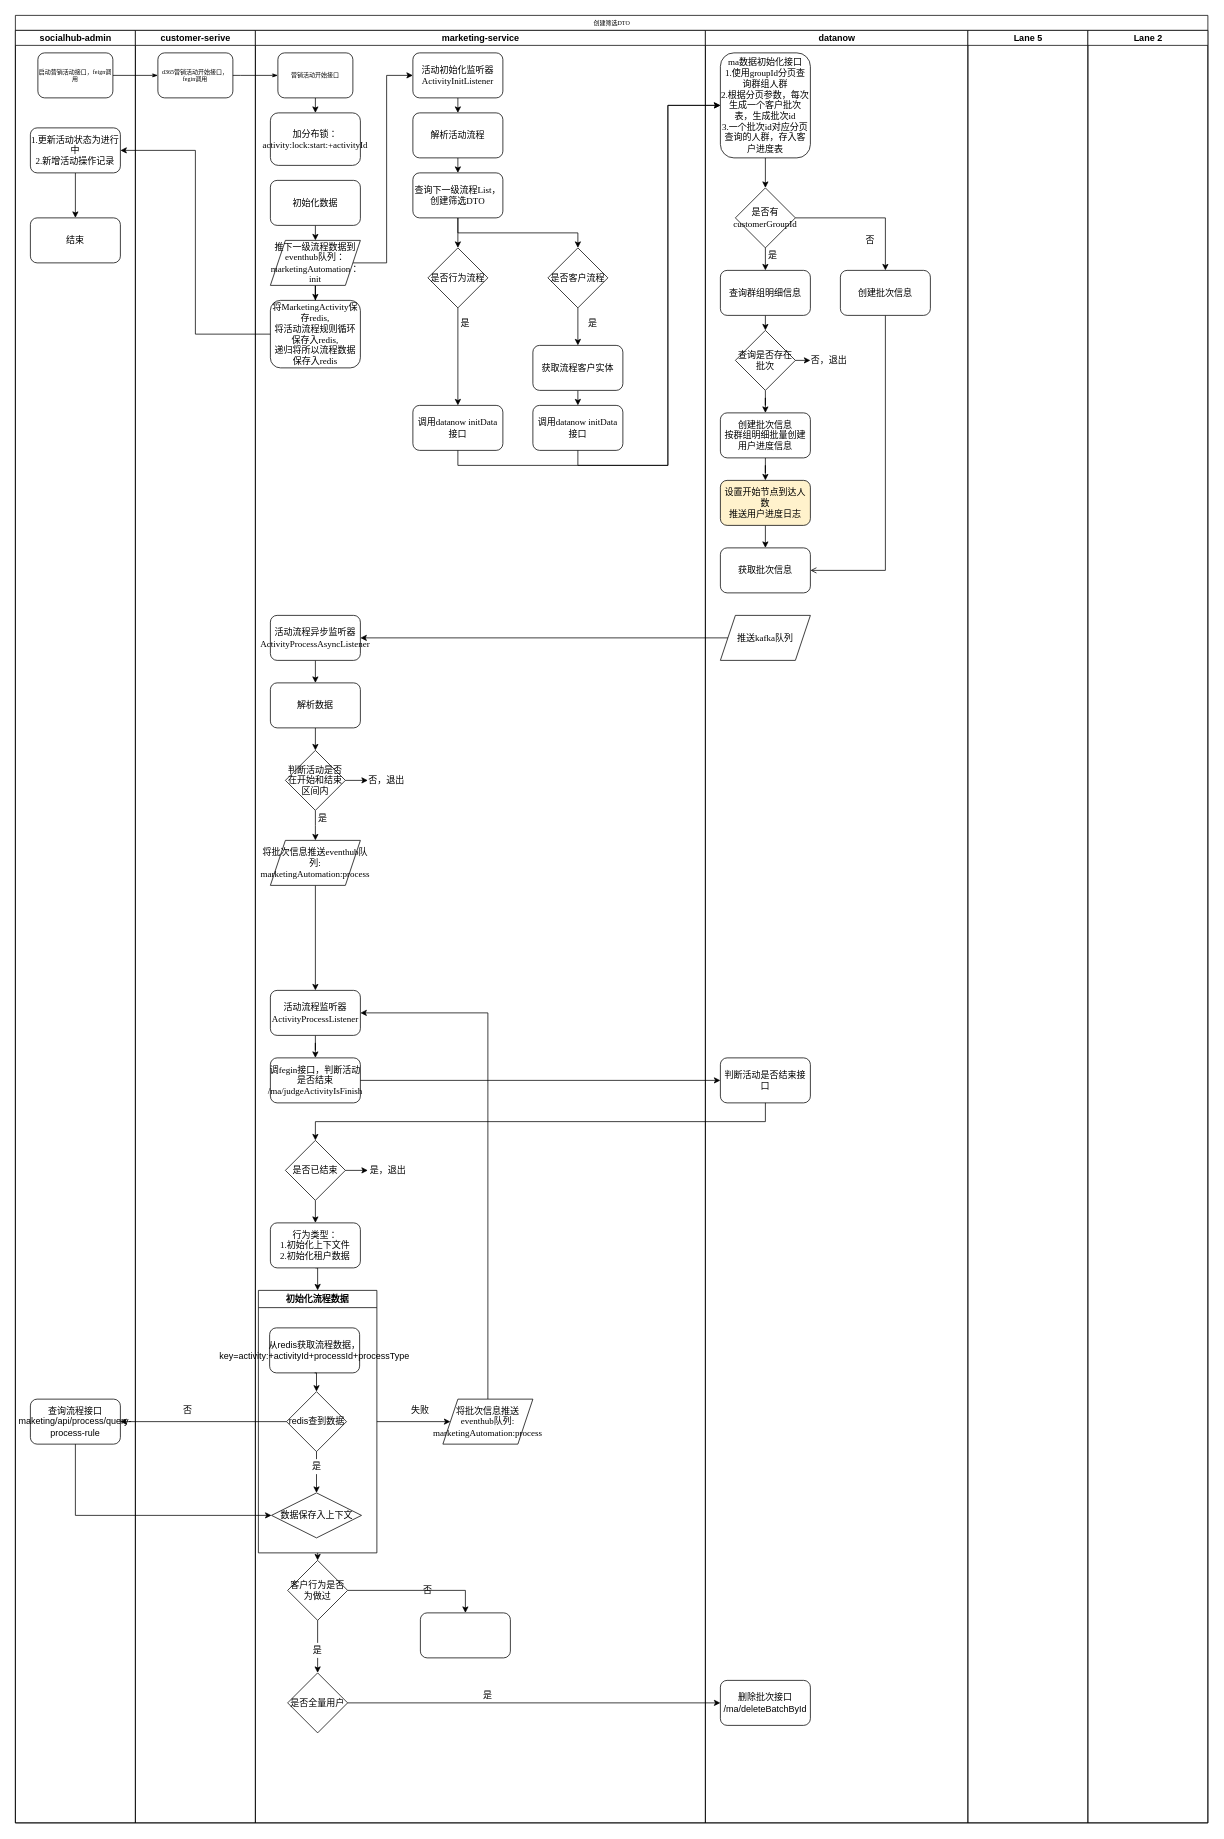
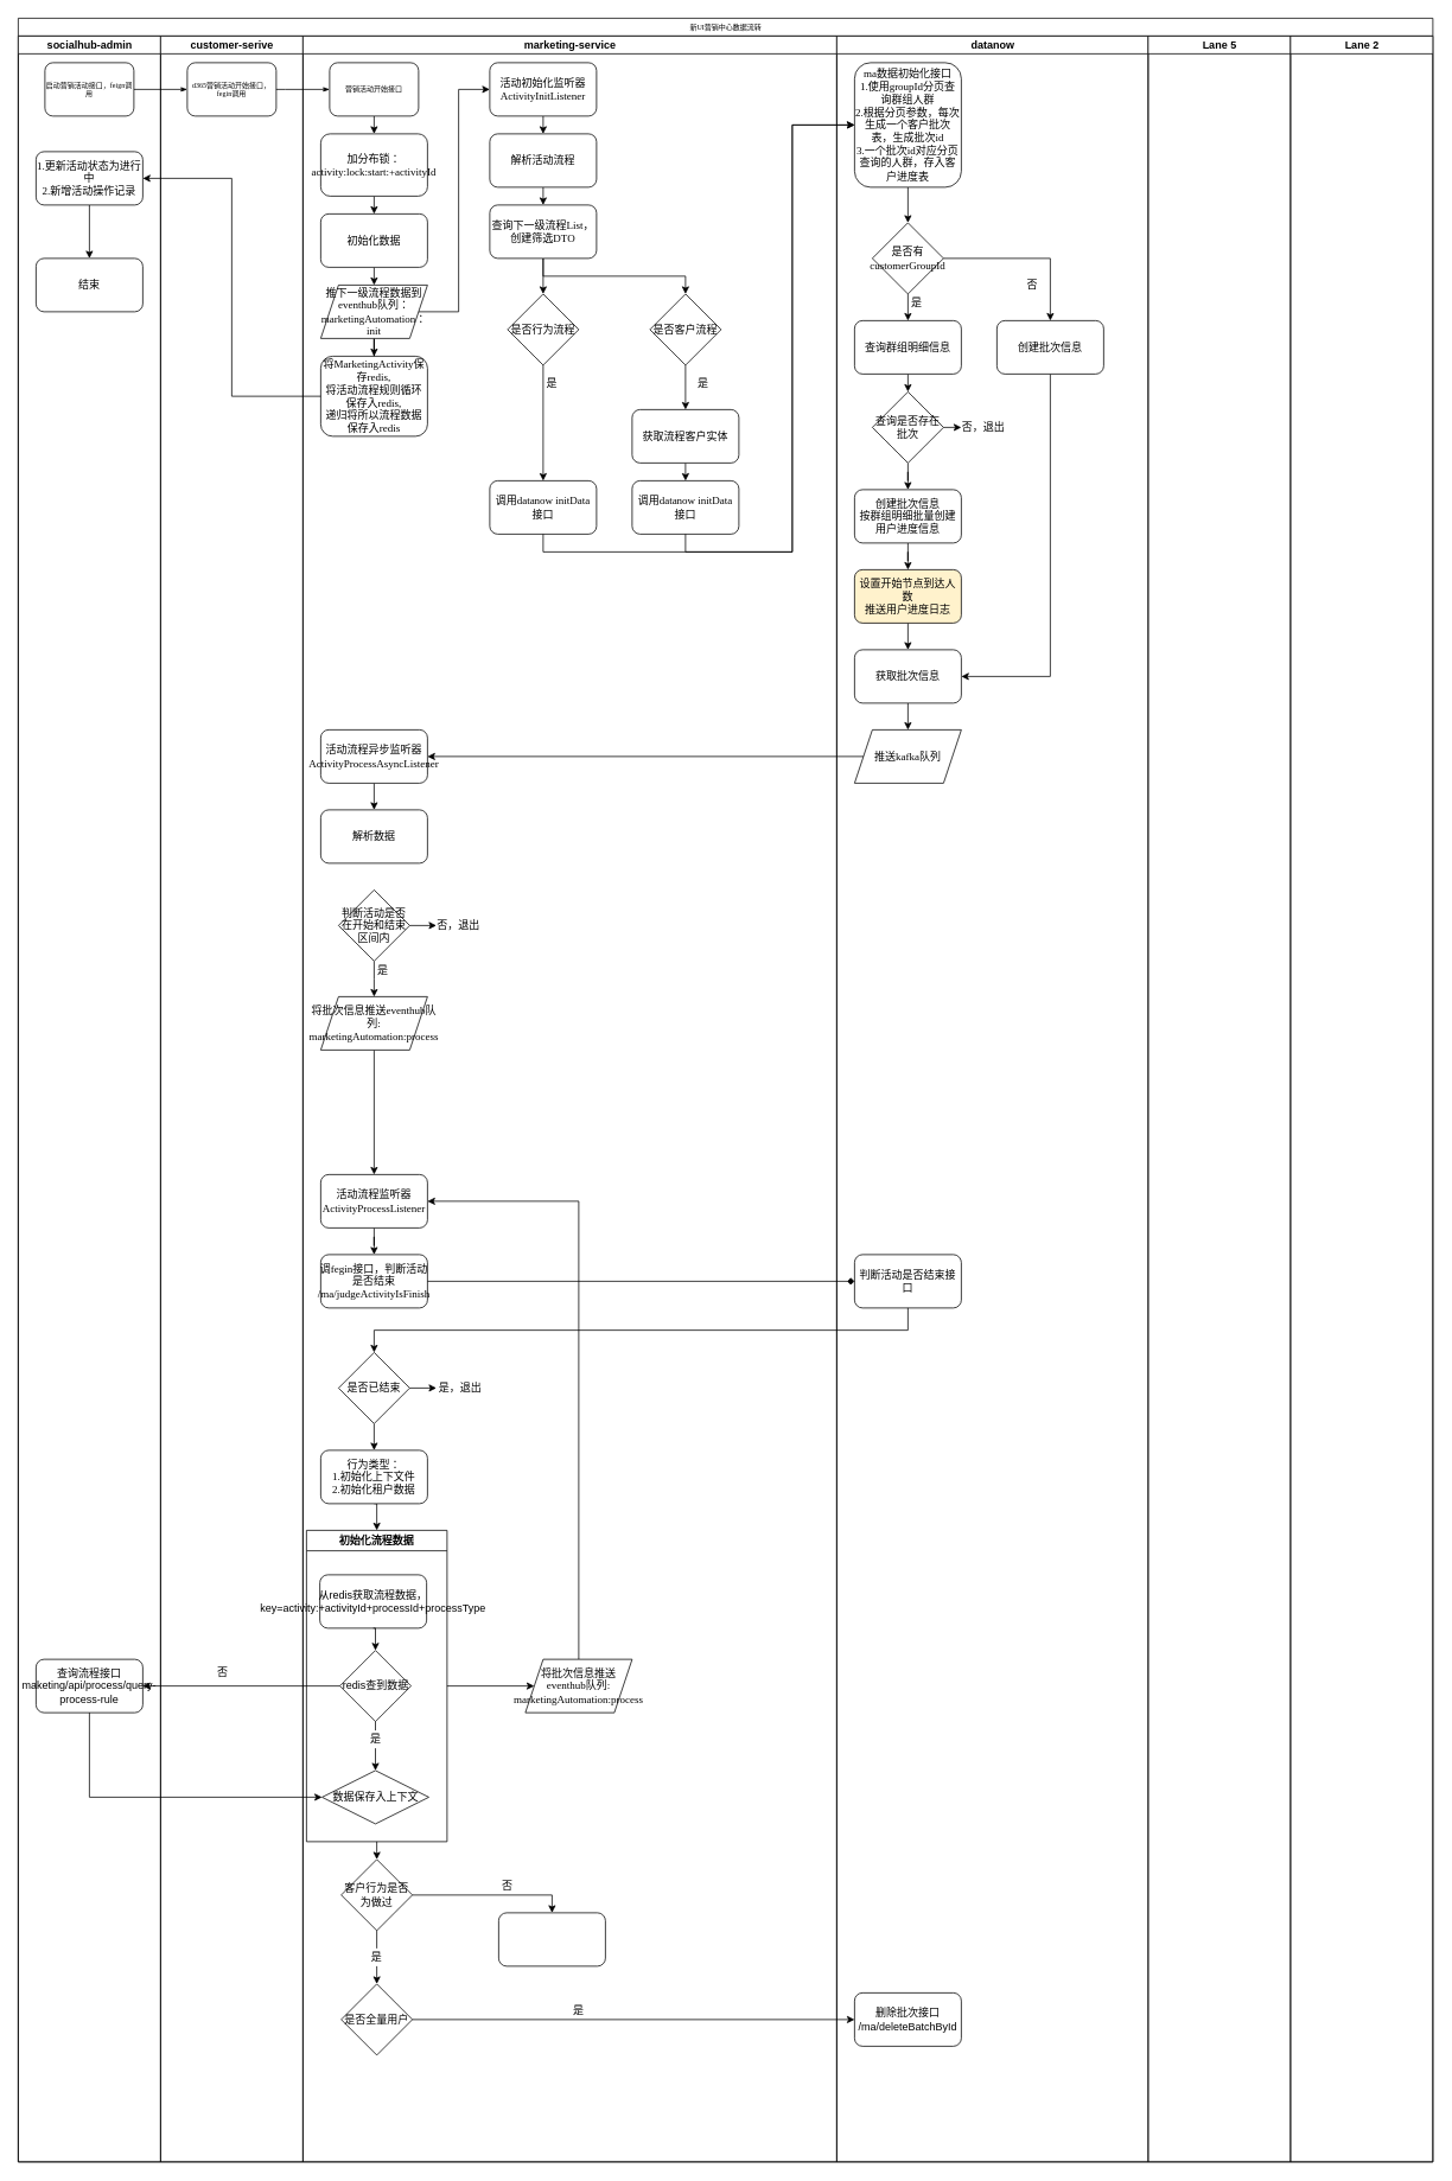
- <mxCell id="2" value="创建筛选DTO" style="swimlane;html=1;childLayout=stackLayout;startSize=20;rounded=0;shadow=0;labelBackgroundColor=none;strokeWidth=1;fontFamily=Verdana;fontSize=8;align=center;fontStyle=0" parent="1" vertex="1"><mxGeometry x="20" y="20" width="1590" height="2410" as="geometry" /></mxCell>
+ <mxCell id="2" value="新UI营销中心数据流转" style="swimlane;html=1;childLayout=stackLayout;startSize=20;rounded=0;shadow=0;labelBackgroundColor=none;strokeWidth=1;fontFamily=Verdana;fontSize=8;align=center;fontStyle=0" parent="1" vertex="1"><mxGeometry x="20" y="20" width="1590" height="2410" as="geometry" /></mxCell>
+ <mxCell id="16" style="edgeStyle=orthogonalEdgeStyle;rounded=0;orthogonalLoop=1;jettySize=auto;html=1;exitX=0.5;exitY=1;exitDx=0;exitDy=0;entryX=0.5;entryY=0;entryDx=0;entryDy=0;fontFamily=Verdana;" parent="13" source="17" target="19" edge="1"><mxGeometry relative="1" as="geometry" /></mxCell>
- <mxCell id="89" style="edgeStyle=orthogonalEdgeStyle;rounded=0;orthogonalLoop=1;jettySize=auto;html=1;exitX=0.5;exitY=1;exitDx=0;exitDy=0;fontFamily=Verdana;entryX=1;entryY=0.5;entryDx=0;entryDy=0;endArrow=open;" parent="81" source="90" target="97" edge="1"><mxGeometry relative="1" as="geometry"><mxPoint x="200" y="630" as="targetPoint" /><Array as="points"><mxPoint x="240" y="720" /></Array></mxGeometry></mxCell>
+ <mxCell id="89" style="edgeStyle=orthogonalEdgeStyle;rounded=0;orthogonalLoop=1;jettySize=auto;html=1;exitX=0.5;exitY=1;exitDx=0;exitDy=0;fontFamily=Verdana;entryX=1;entryY=0.5;entryDx=0;entryDy=0;" parent="81" source="90" target="97" edge="1"><mxGeometry relative="1" as="geometry"><mxPoint x="200" y="630" as="targetPoint" /><Array as="points"><mxPoint x="240" y="720" /></Array></mxGeometry></mxCell>
+ <mxCell id="96" style="edgeStyle=orthogonalEdgeStyle;rounded=0;orthogonalLoop=1;jettySize=auto;html=1;exitX=0.5;exitY=1;exitDx=0;exitDy=0;entryX=0.5;entryY=0;entryDx=0;entryDy=0;fontFamily=Verdana;" parent="81" source="97" target="98" edge="1"><mxGeometry relative="1" as="geometry" /></mxCell>
- <mxCell id="45" style="edgeStyle=orthogonalEdgeStyle;rounded=0;orthogonalLoop=1;jettySize=auto;html=1;exitX=0.5;exitY=1;exitDx=0;exitDy=0;entryX=0.5;entryY=0;entryDx=0;entryDy=0;fontFamily=Verdana;" parent="13" source="46" target="44" edge="1"><mxGeometry relative="1" as="geometry" /></mxCell>
- <mxCell id="111" style="edgeStyle=orthogonalEdgeStyle;rounded=0;orthogonalLoop=1;jettySize=auto;html=1;exitX=1;exitY=0.5;exitDx=0;exitDy=0;entryX=0;entryY=0.5;entryDx=0;entryDy=0;fontFamily=Verdana;" parent="2" source="53" target="103" edge="1"><mxGeometry relative="1" as="geometry" /></mxCell>
+ <mxCell id="111" style="edgeStyle=orthogonalEdgeStyle;rounded=0;orthogonalLoop=1;jettySize=auto;html=1;exitX=1;exitY=0.5;exitDx=0;exitDy=0;entryX=0;entryY=0.5;entryDx=0;entryDy=0;fontFamily=Verdana;endArrow=diamond;" parent="2" source="53" target="103" edge="1"><mxGeometry relative="1" as="geometry" /></mxCell>
- <mxCell id="59" value="失败" style="text;html=1;strokeColor=none;fillColor=none;align=center;verticalAlign=middle;whiteSpace=wrap;rounded=0;" vertex="1" parent="13"><mxGeometry x="200" y="1830" width="40" height="20" as="geometry" /></mxCell>
- <mxCell id="74" value="客户行为是否为做过" style="rhombus;whiteSpace=wrap;html=1;" vertex="1" parent="13"><mxGeometry x="43" y="2040" width="80" height="80" as="geometry" /></mxCell>
+ <mxCell id="74" value="客户行为是否为做过" style="rhombus;whiteSpace=wrap;html=1;" vertex="1" parent="13"><mxGeometry x="43" y="2050" width="80" height="80" as="geometry" /></mxCell>
